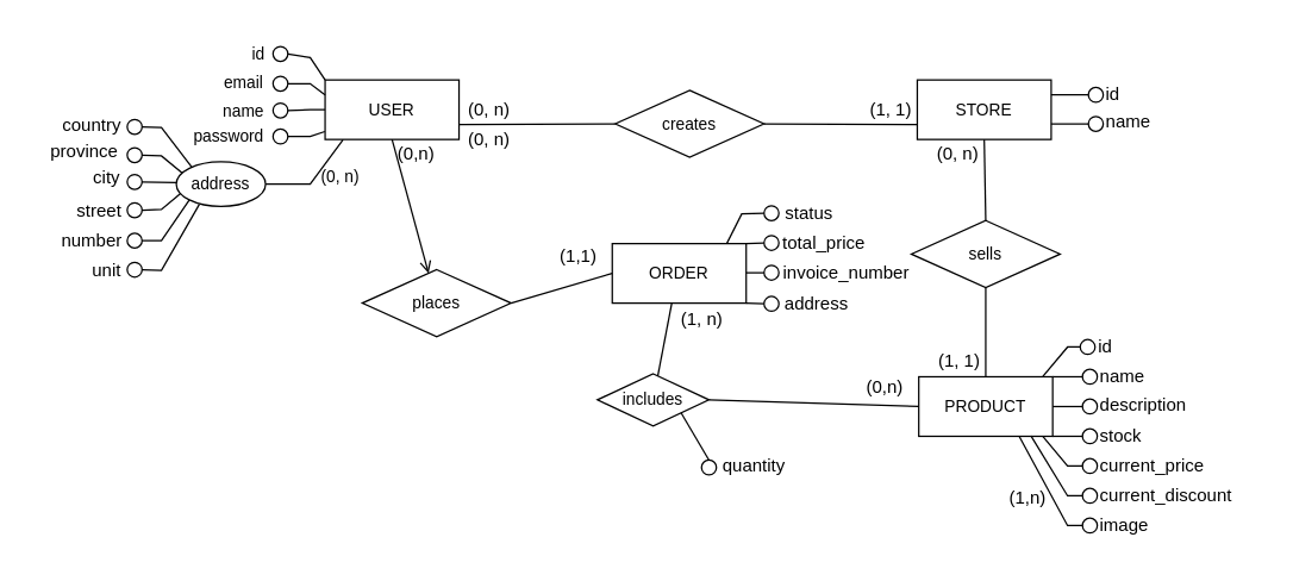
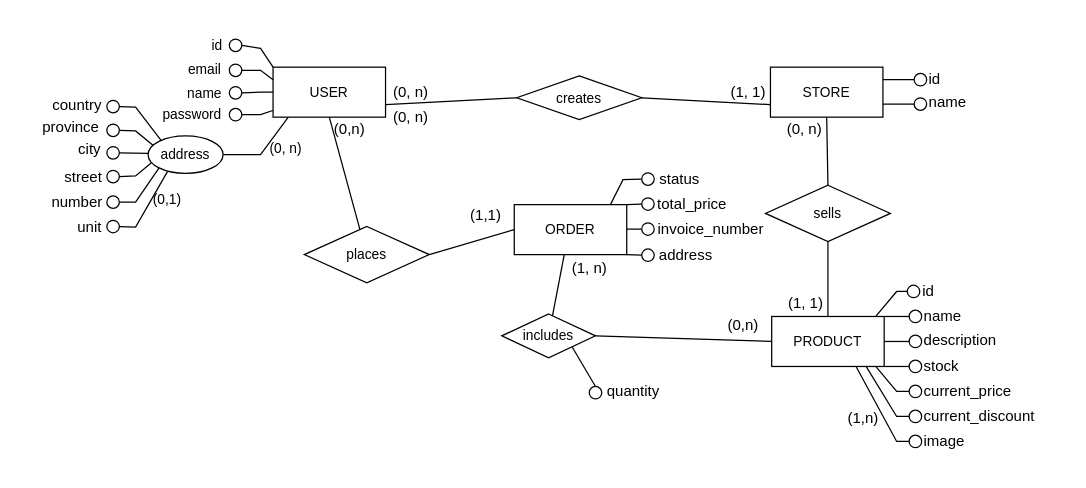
- <mxCell id="16" value="creates" style="shape=rhombus;perimeter=rhombusPerimeter;whiteSpace=wrap;html=1;align=center;fillColor=none;fontSize=11;" parent="1" vertex="1"><mxGeometry x="413" y="60" width="100" height="45" as="geometry" /></mxCell>
+ <mxCell id="16" value="creates" style="shape=rhombus;perimeter=rhombusPerimeter;whiteSpace=wrap;html=1;align=center;fillColor=none;fontSize=11;" parent="1" vertex="1"><mxGeometry x="413" y="60" width="100" height="35" as="geometry" /></mxCell>
+ <mxCell id="94" value="&lt;font style=&quot;font-size: 11px;&quot;&gt;(0,1)&lt;/font&gt;" style="text;html=1;align=center;verticalAlign=middle;resizable=0;points=[];autosize=1;strokeColor=none;fillColor=none;" vertex="1" parent="1"><mxGeometry x="108" y="143.5" width="50" height="30" as="geometry" /></mxCell>
- <mxCell id="33" value="" style="endArrow=open;html=1;rounded=0;fontSize=11;exitX=0.5;exitY=1;exitDx=0;exitDy=0;" edge="1" parent="1" source="2" target="26"><mxGeometry width="50" height="50" relative="1" as="geometry"><mxPoint x="318" y="93" as="sourcePoint" /><mxPoint x="398" y="94" as="targetPoint" /><Array as="points" /></mxGeometry></mxCell>
+ <mxCell id="33" value="" style="endArrow=none;html=1;rounded=0;fontSize=11;exitX=0.5;exitY=1;exitDx=0;exitDy=0;" edge="1" parent="1" source="2" target="26"><mxGeometry width="50" height="50" relative="1" as="geometry"><mxPoint x="318" y="93" as="sourcePoint" /><mxPoint x="398" y="94" as="targetPoint" /><Array as="points" /></mxGeometry></mxCell>
